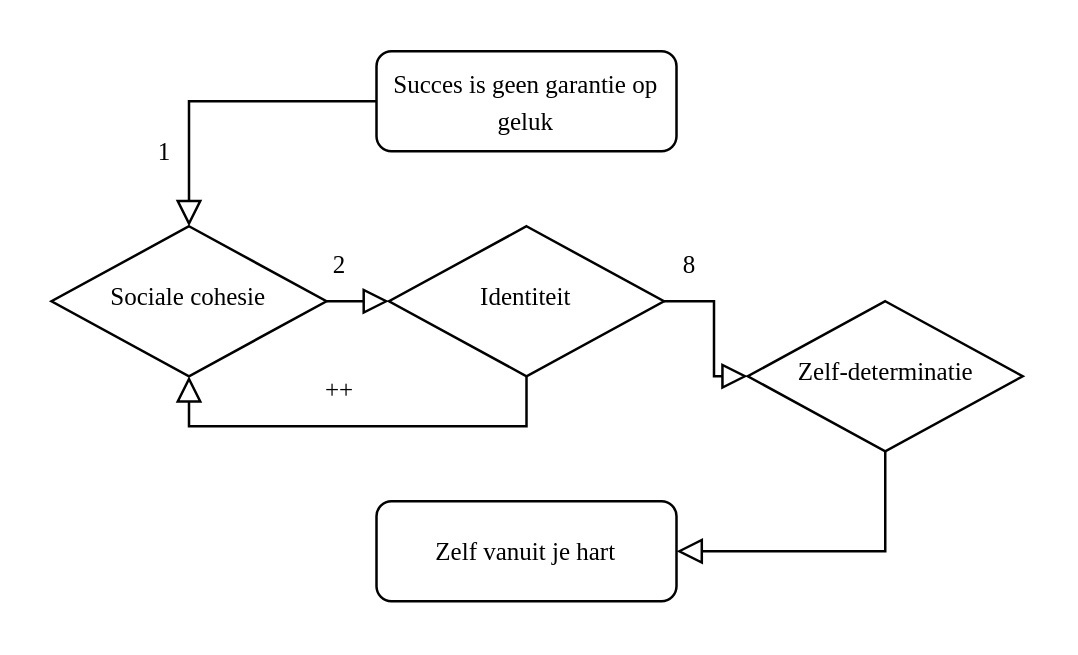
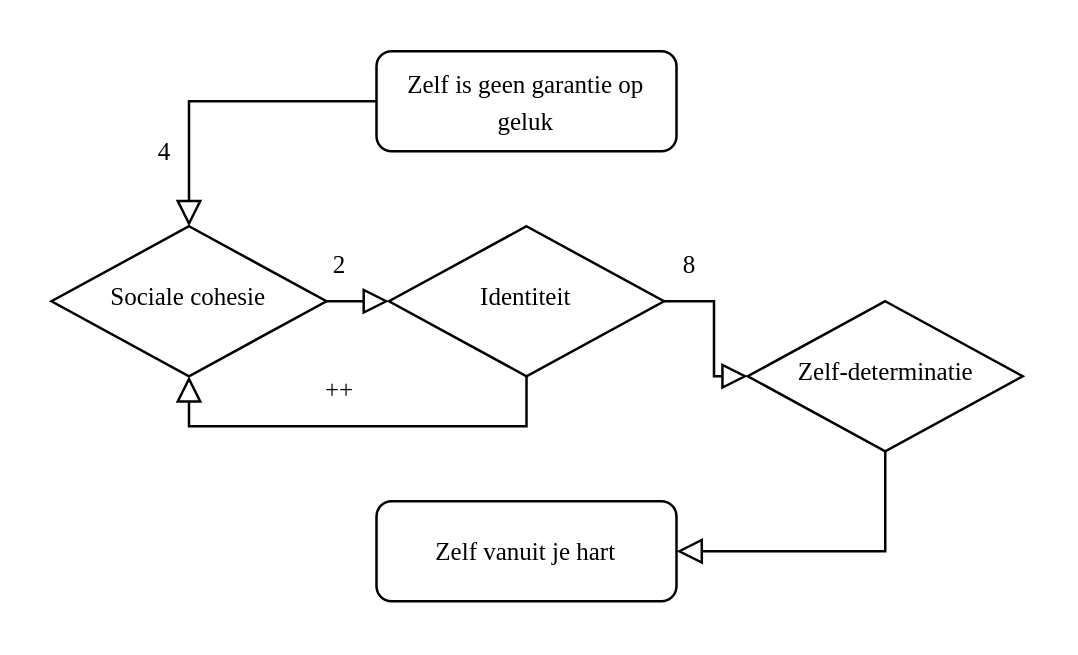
- <mxCell id="2" value="&lt;font style=&quot;font-size: 10px;&quot; face=&quot;Tahoma&quot;&gt;Succes is geen garantie op geluk&lt;/font&gt;" style="rounded=1;whiteSpace=wrap;html=1;fontSize=12;glass=0;strokeWidth=1;shadow=0;" parent="1" vertex="1"><mxGeometry x="150" y="20" width="120" height="40" as="geometry" /></mxCell>
+ <mxCell id="2" value="&lt;font style=&quot;font-size: 10px;&quot; face=&quot;Tahoma&quot;&gt;Zelf is geen garantie op geluk&lt;/font&gt;" style="rounded=1;whiteSpace=wrap;html=1;fontSize=12;glass=0;strokeWidth=1;shadow=0;" parent="1" vertex="1"><mxGeometry x="150" y="20" width="120" height="40" as="geometry" /></mxCell>
- <mxCell id="11" value="1" style="text;html=1;align=center;verticalAlign=middle;resizable=0;points=[];autosize=1;strokeColor=none;fillColor=none;fontSize=10;fontFamily=Tahoma;" parent="1" vertex="1"><mxGeometry x="50" y="45" width="30" height="30" as="geometry" /></mxCell>
+ <mxCell id="11" value="4" style="text;html=1;align=center;verticalAlign=middle;resizable=0;points=[];autosize=1;strokeColor=none;fillColor=none;fontSize=10;fontFamily=Tahoma;" parent="1" vertex="1"><mxGeometry x="50" y="45" width="30" height="30" as="geometry" /></mxCell>
